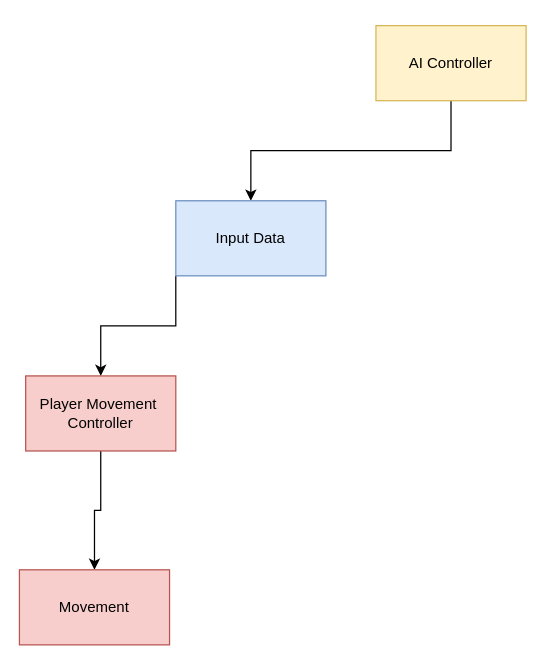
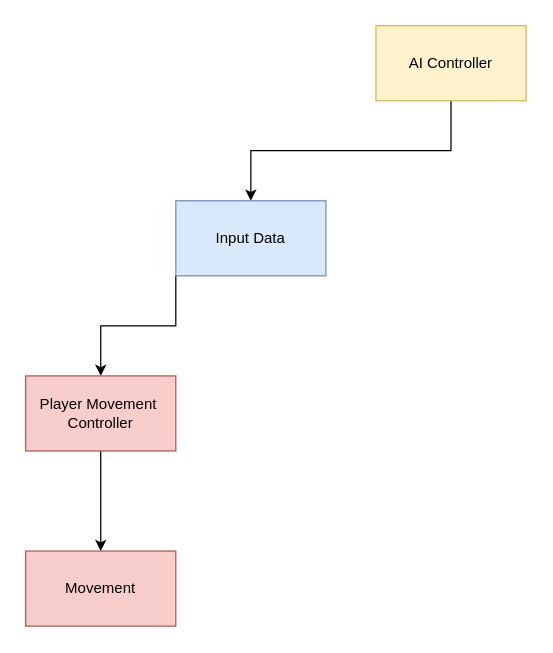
- <mxCell id="8" value="Movement&lt;br&gt;" style="rounded=0;whiteSpace=wrap;html=1;fillColor=#f8cecc;strokeColor=#b85450;" vertex="1" parent="1"><mxGeometry x="15" y="455" width="120" height="60" as="geometry" /></mxCell>
+ <mxCell id="8" value="Movement&lt;br&gt;" style="rounded=0;whiteSpace=wrap;html=1;fillColor=#f8cecc;strokeColor=#b85450;" vertex="1" parent="1"><mxGeometry x="20" y="440" width="120" height="60" as="geometry" /></mxCell>
